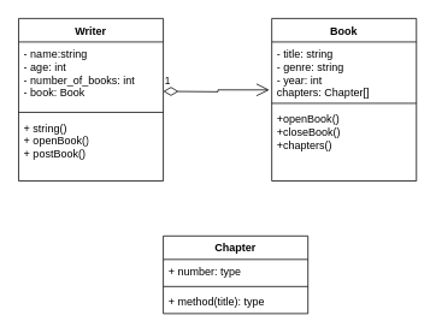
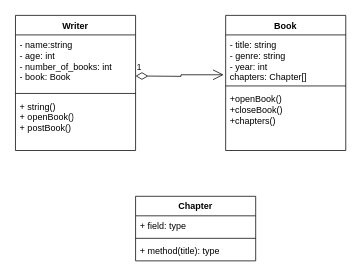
- <mxCell id="12" value="+ number: type" style="text;strokeColor=none;fillColor=none;align=left;verticalAlign=top;spacingLeft=4;spacingRight=4;overflow=hidden;rotatable=0;points=[[0,0.5],[1,0.5]];portConstraint=eastwest;whiteSpace=wrap;html=1;" parent="11" vertex="1"><mxGeometry y="26" width="160" height="26" as="geometry" /></mxCell>
+ <mxCell id="12" value="+ field: type" style="text;strokeColor=none;fillColor=none;align=left;verticalAlign=top;spacingLeft=4;spacingRight=4;overflow=hidden;rotatable=0;points=[[0,0.5],[1,0.5]];portConstraint=eastwest;whiteSpace=wrap;html=1;" parent="11" vertex="1"><mxGeometry y="26" width="160" height="26" as="geometry" /></mxCell>
